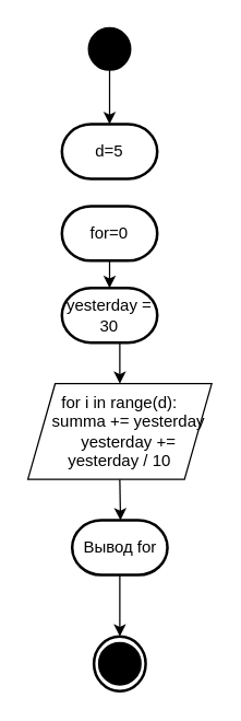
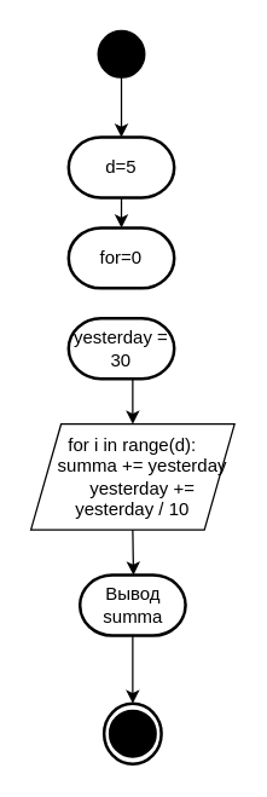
+ <mxCell id="4" style="edgeStyle=orthogonalEdgeStyle;rounded=0;orthogonalLoop=1;jettySize=auto;html=1;exitX=0.5;exitY=1;exitDx=0;exitDy=0;exitPerimeter=0;entryX=0.5;entryY=0;entryDx=0;entryDy=0;entryPerimeter=0;" edge="1" parent="1" source="5" target="7"><mxGeometry relative="1" as="geometry" /></mxCell>
- <mxCell id="6" style="edgeStyle=orthogonalEdgeStyle;rounded=0;orthogonalLoop=1;jettySize=auto;html=1;exitX=0.5;exitY=1;exitDx=0;exitDy=0;exitPerimeter=0;entryX=0.5;entryY=0;entryDx=0;entryDy=0;entryPerimeter=0;" edge="1" parent="1" source="7" target="9"><mxGeometry relative="1" as="geometry" /></mxCell>
- <mxCell id="13" value="Вывод for" style="strokeWidth=2;html=1;shape=mxgraph.flowchart.terminator;whiteSpace=wrap;fillColor=none;" vertex="1" parent="1"><mxGeometry x="52.5" y="380" width="70" height="40" as="geometry" /></mxCell>
+ <mxCell id="13" value="Вывод summa" style="strokeWidth=2;html=1;shape=mxgraph.flowchart.terminator;whiteSpace=wrap;fillColor=none;" vertex="1" parent="1"><mxGeometry x="52.5" y="380" width="70" height="40" as="geometry" /></mxCell>
